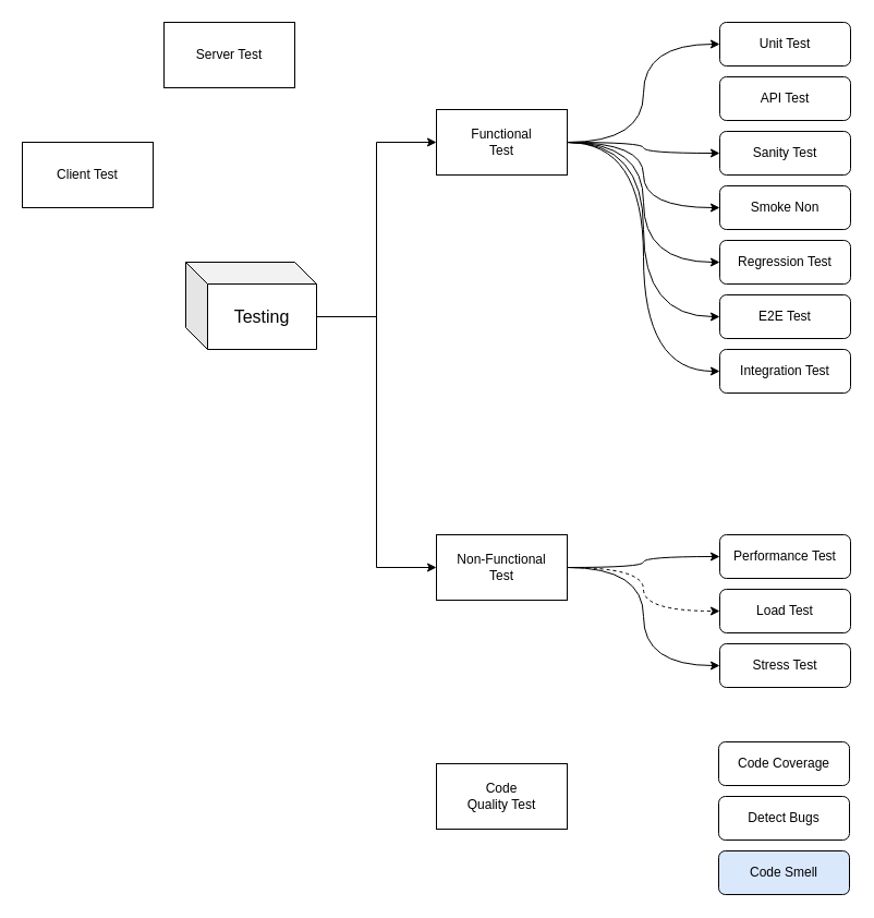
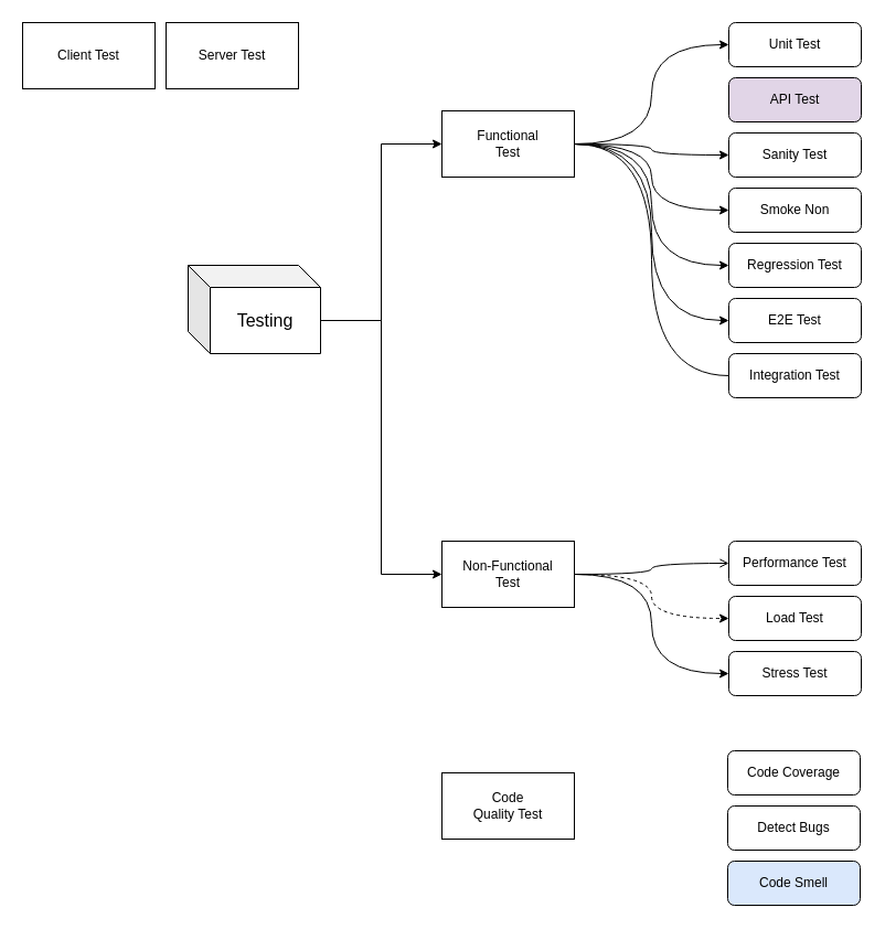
- <mxCell id="17" value="API Test" style="rounded=1;whiteSpace=wrap;html=1;fontSize=12;" vertex="1" parent="1"><mxGeometry x="660" y="70" width="120" height="40" as="geometry" /></mxCell>
+ <mxCell id="17" value="API Test" style="rounded=1;whiteSpace=wrap;html=1;fontSize=12;fillColor=#e1d5e7;" vertex="1" parent="1"><mxGeometry x="660" y="70" width="120" height="40" as="geometry" /></mxCell>
- <mxCell id="30" value="Client Test" style="rounded=0;whiteSpace=wrap;html=1;fontSize=12;" vertex="1" parent="1"><mxGeometry x="20" y="130" width="120" height="60" as="geometry" /></mxCell>
+ <mxCell id="30" value="Client Test" style="rounded=0;whiteSpace=wrap;html=1;fontSize=12;" vertex="1" parent="1"><mxGeometry x="20" y="20" width="120" height="60" as="geometry" /></mxCell>
- <mxCell id="10" style="edgeStyle=orthogonalEdgeStyle;curved=1;rounded=0;orthogonalLoop=1;jettySize=auto;html=1;exitX=1;exitY=0.5;exitDx=0;exitDy=0;entryX=0;entryY=0.5;entryDx=0;entryDy=0;fontSize=12;" edge="1" parent="1" source="11" target="22"><mxGeometry relative="1" as="geometry" /></mxCell>
+ <mxCell id="10" style="edgeStyle=orthogonalEdgeStyle;curved=1;rounded=0;orthogonalLoop=1;jettySize=auto;html=1;exitX=1;exitY=0.5;exitDx=0;exitDy=0;entryX=0;entryY=0.5;entryDx=0;entryDy=0;fontSize=12;endArrow=none;" edge="1" parent="1" source="11" target="22"><mxGeometry relative="1" as="geometry" /></mxCell>
- <mxCell id="12" style="edgeStyle=orthogonalEdgeStyle;curved=1;rounded=0;orthogonalLoop=1;jettySize=auto;html=1;exitX=1;exitY=0.5;exitDx=0;exitDy=0;entryX=0;entryY=0.5;entryDx=0;entryDy=0;fontSize=12;" edge="1" parent="1" source="15" target="24"><mxGeometry relative="1" as="geometry" /></mxCell>
+ <mxCell id="12" style="edgeStyle=orthogonalEdgeStyle;curved=1;rounded=0;orthogonalLoop=1;jettySize=auto;html=1;exitX=1;exitY=0.5;exitDx=0;exitDy=0;entryX=0;entryY=0.5;entryDx=0;entryDy=0;fontSize=12;endArrow=open;" edge="1" parent="1" source="15" target="24"><mxGeometry relative="1" as="geometry" /></mxCell>
